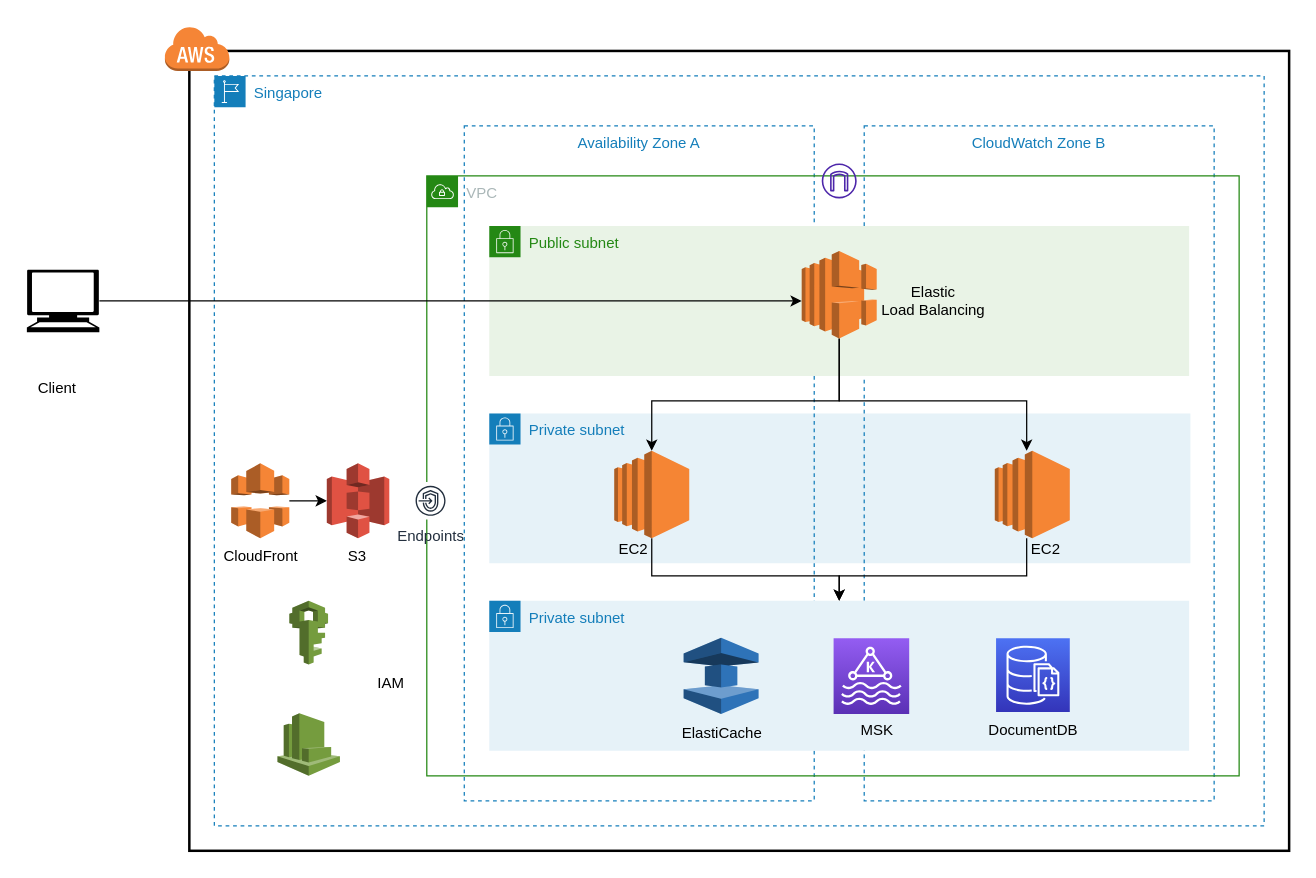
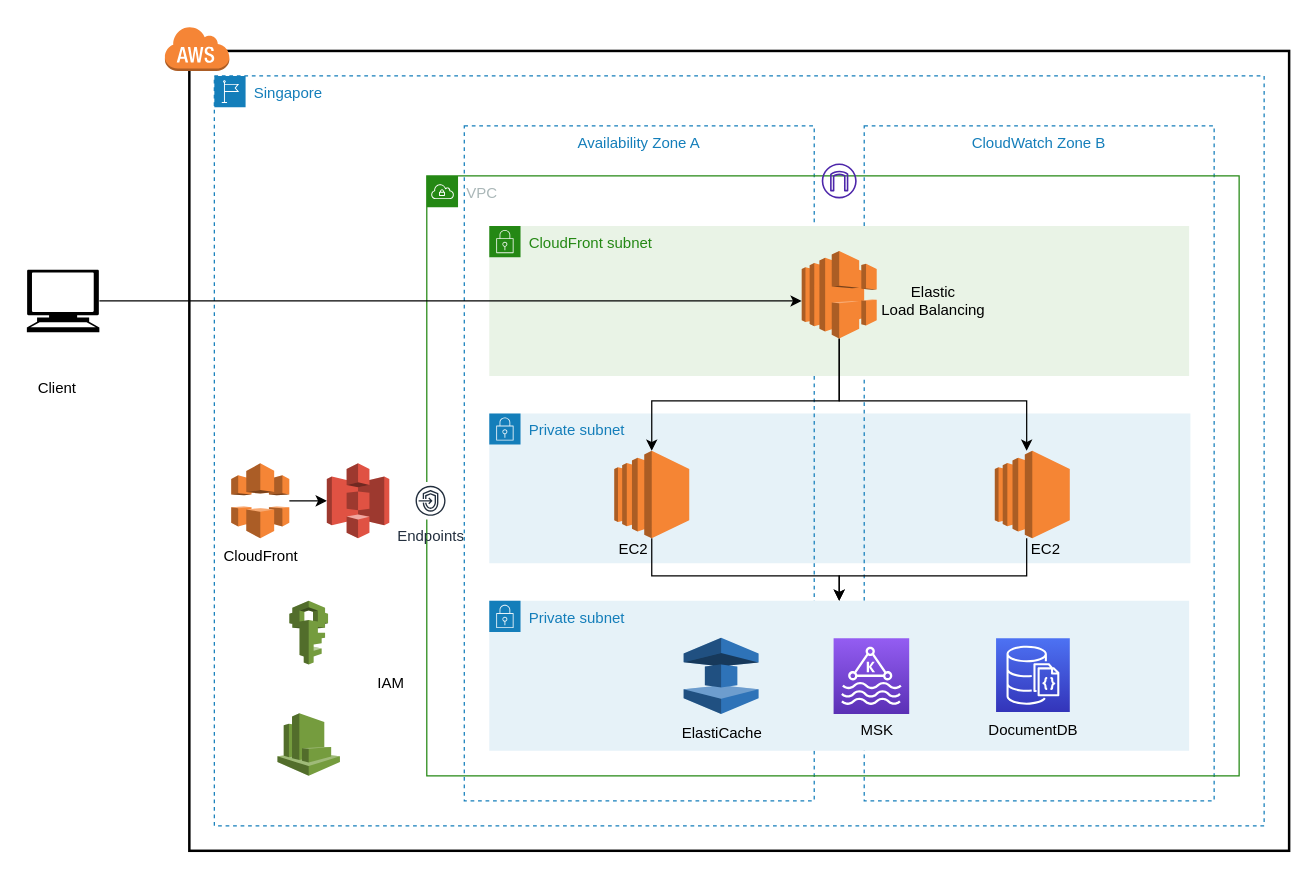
- <mxCell id="33" value="Public subnet" style="points=[[0,0],[0.25,0],[0.5,0],[0.75,0],[1,0],[1,0.25],[1,0.5],[1,0.75],[1,1],[0.75,1],[0.5,1],[0.25,1],[0,1],[0,0.75],[0,0.5],[0,0.25]];outlineConnect=0;gradientColor=none;html=1;whiteSpace=wrap;fontSize=12;fontStyle=0;container=1;pointerEvents=0;collapsible=0;recursiveResize=0;shape=mxgraph.aws4.group;grIcon=mxgraph.aws4.group_security_group;grStroke=0;strokeColor=#248814;fillColor=#E9F3E6;verticalAlign=top;align=left;spacingLeft=30;fontColor=#248814;dashed=0;" vertex="1" parent="1"><mxGeometry x="391" y="180" width="560" height="120" as="geometry" /></mxCell>
+ <mxCell id="33" value="CloudFront subnet" style="points=[[0,0],[0.25,0],[0.5,0],[0.75,0],[1,0],[1,0.25],[1,0.5],[1,0.75],[1,1],[0.75,1],[0.5,1],[0.25,1],[0,1],[0,0.75],[0,0.5],[0,0.25]];outlineConnect=0;gradientColor=none;html=1;whiteSpace=wrap;fontSize=12;fontStyle=0;container=1;pointerEvents=0;collapsible=0;recursiveResize=0;shape=mxgraph.aws4.group;grIcon=mxgraph.aws4.group_security_group;grStroke=0;strokeColor=#248814;fillColor=#E9F3E6;verticalAlign=top;align=left;spacingLeft=30;fontColor=#248814;dashed=0;" vertex="1" parent="1"><mxGeometry x="391" y="180" width="560" height="120" as="geometry" /></mxCell>
- <mxCell id="26" value="S3" style="text;html=1;align=center;verticalAlign=middle;resizable=0;points=[];autosize=1;strokeColor=none;fillColor=none;" vertex="1" parent="3"><mxGeometry x="94" y="370" width="40" height="30" as="geometry" /></mxCell>
